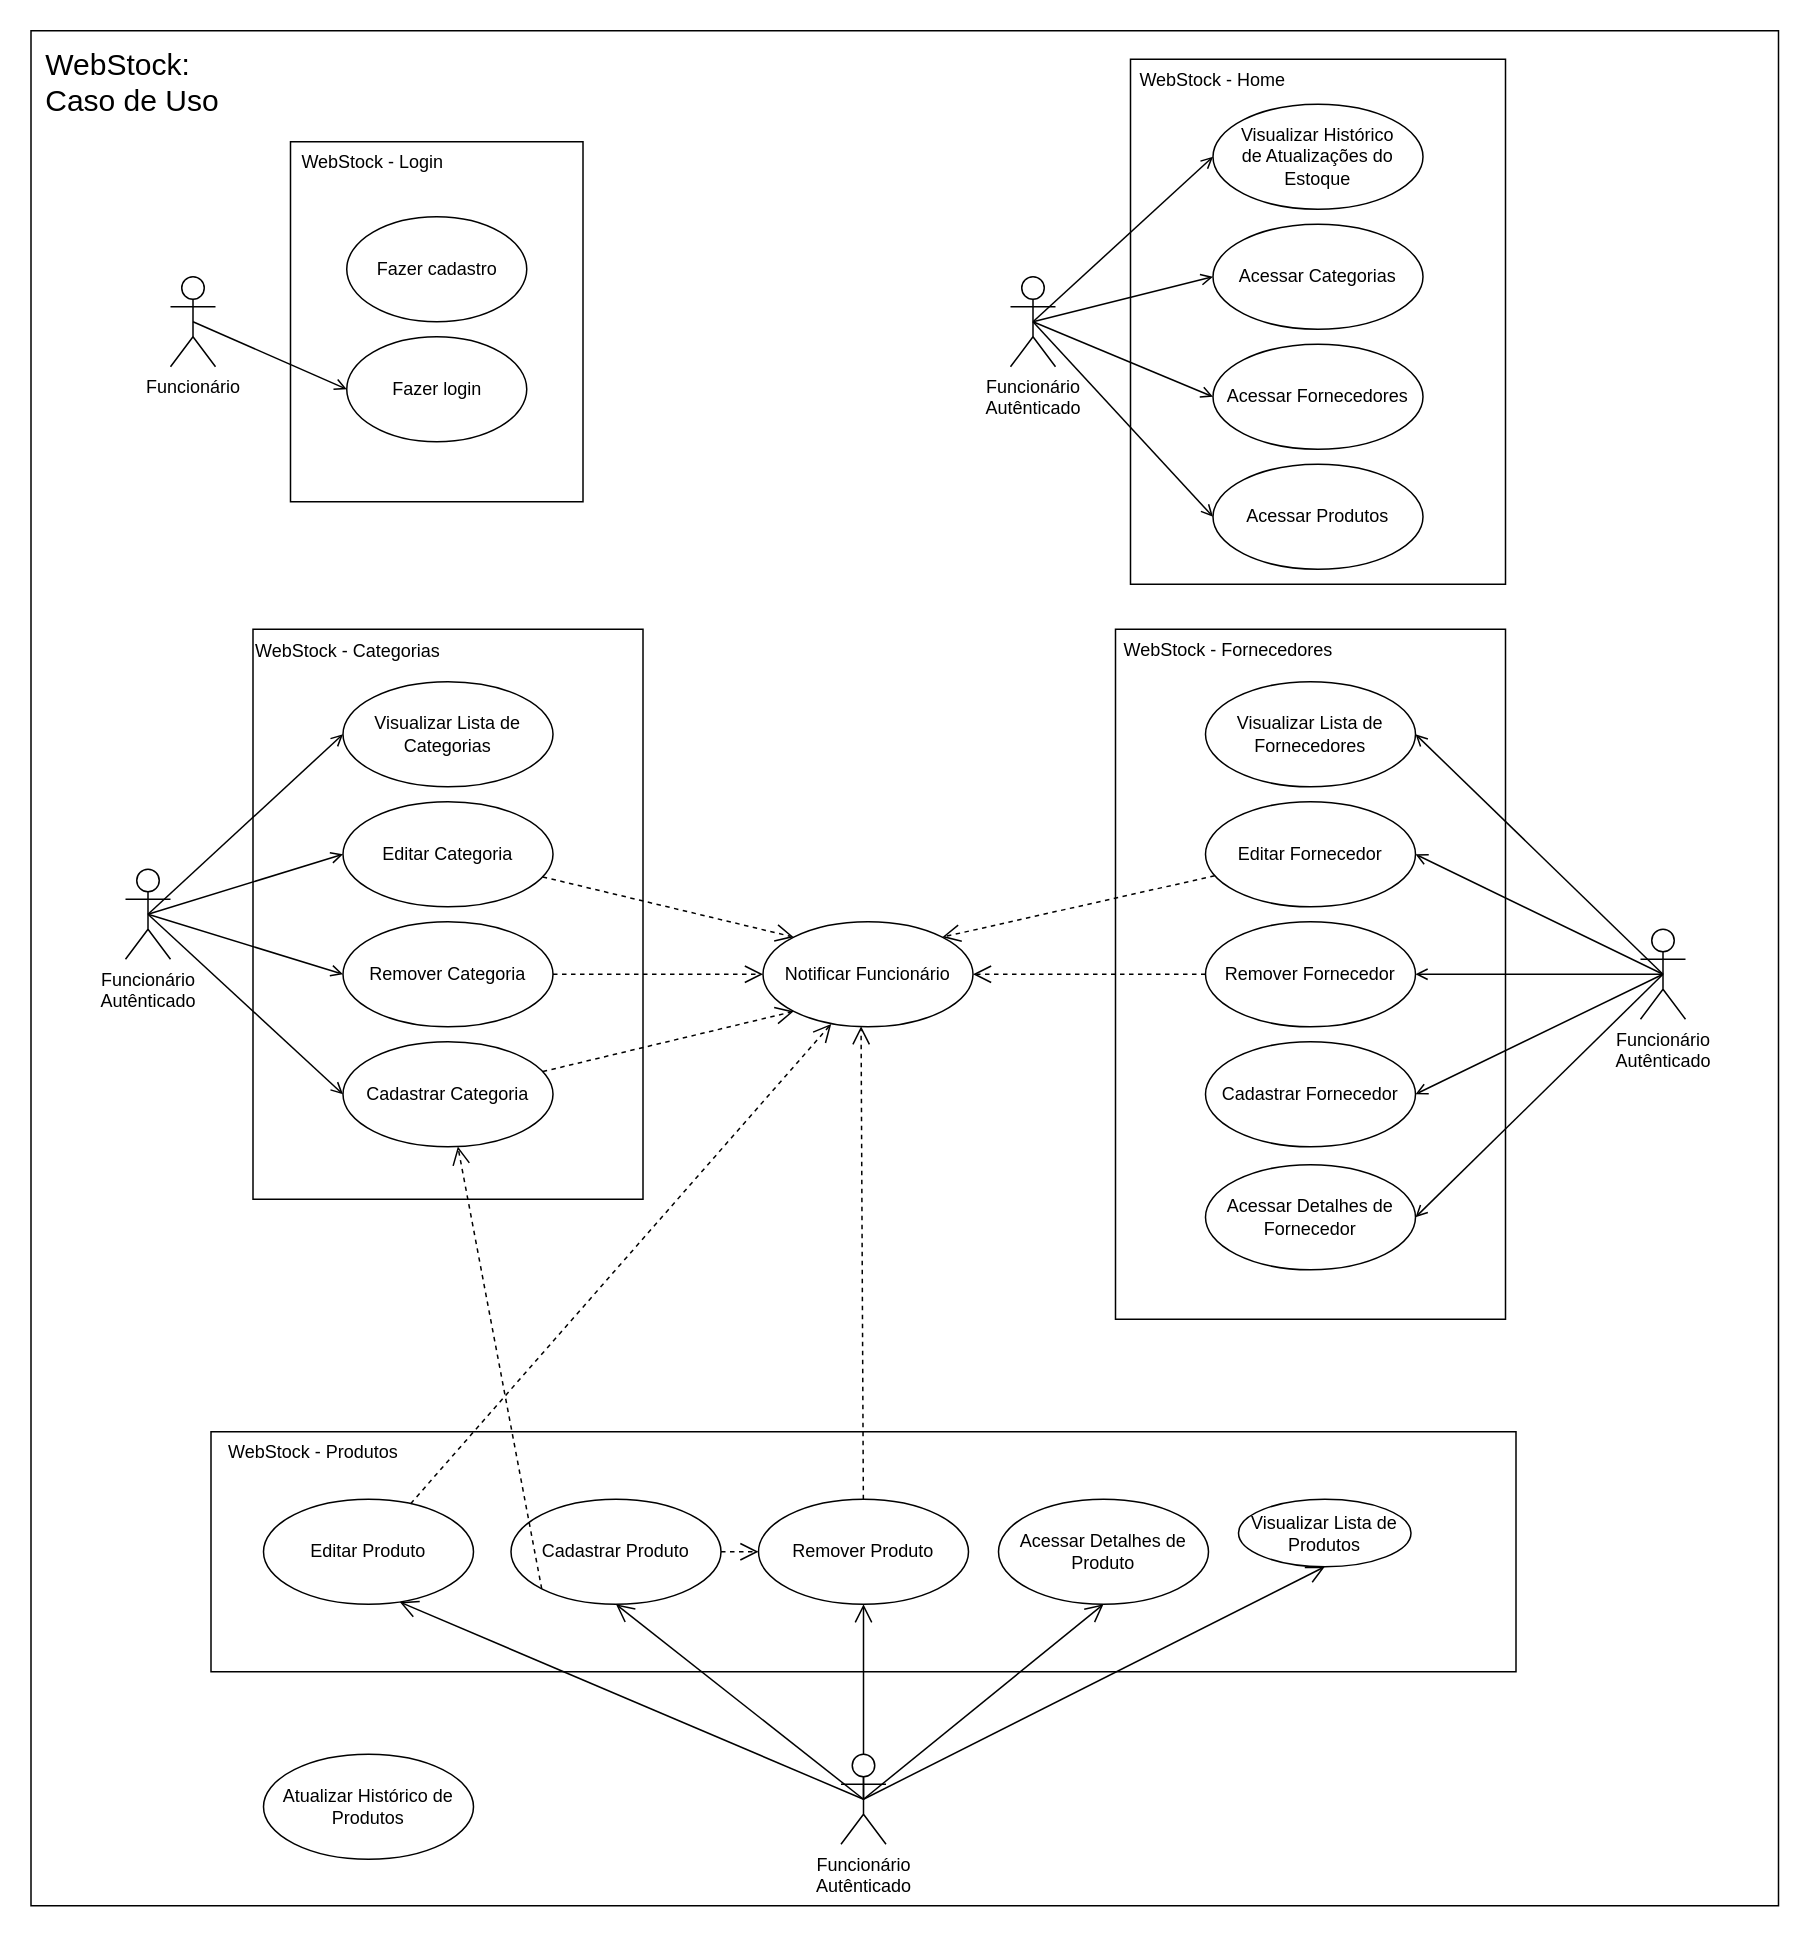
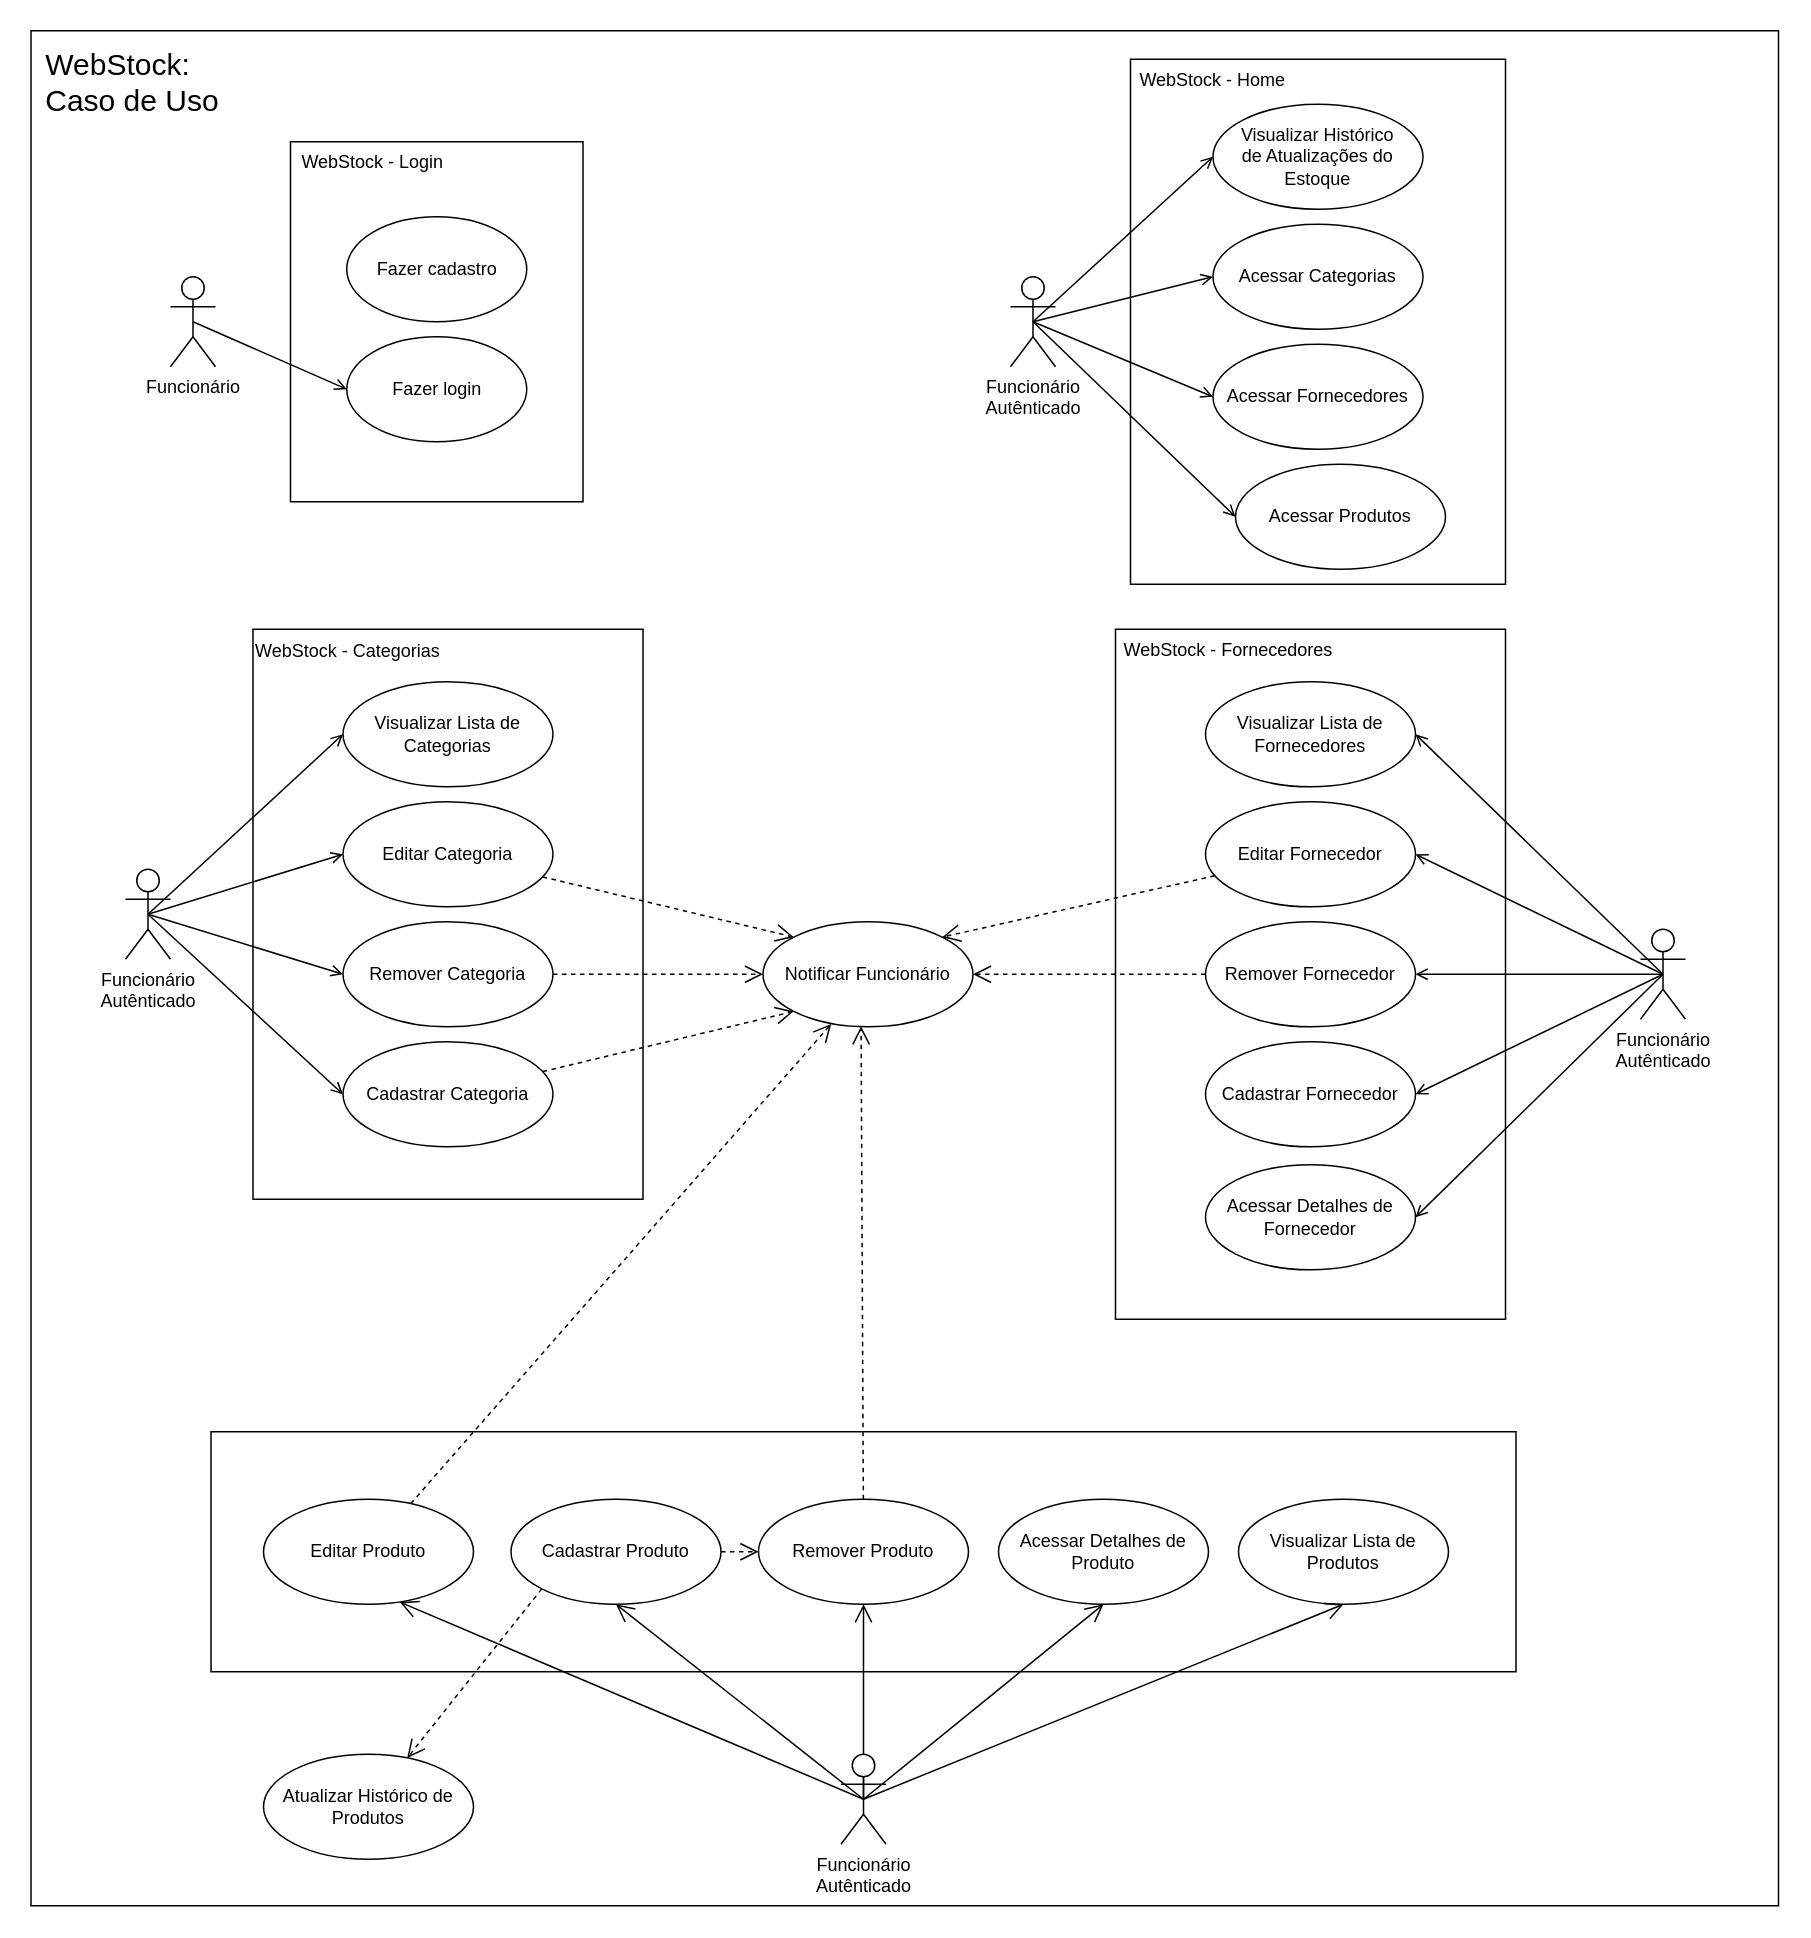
- <mxCell id="22" value="Acessar Produtos" style="ellipse;whiteSpace=wrap;html=1;" parent="1" vertex="1"><mxGeometry x="808" y="309" width="140" height="70" as="geometry" /></mxCell>
+ <mxCell id="22" value="Acessar Produtos" style="ellipse;whiteSpace=wrap;html=1;" parent="1" vertex="1"><mxGeometry x="823" y="309" width="140" height="70" as="geometry" /></mxCell>
- <mxCell id="52" style="edgeStyle=none;rounded=0;orthogonalLoop=1;jettySize=auto;html=1;dashed=1;strokeColor=#000000;endArrow=open;endFill=0;endSize=10;exitX=0;exitY=1;exitDx=0;exitDy=0;" parent="1" source="53" target="27" edge="1"><mxGeometry relative="1" as="geometry" /></mxCell>
+ <mxCell id="52" style="edgeStyle=none;rounded=0;orthogonalLoop=1;jettySize=auto;html=1;dashed=1;strokeColor=#000000;endArrow=open;endFill=0;endSize=10;exitX=0;exitY=1;exitDx=0;exitDy=0;" parent="1" source="53" target="61" edge="1"><mxGeometry relative="1" as="geometry" /></mxCell>
- <mxCell id="68" value="WebStock - Produtos" style="text;align=right;fontStyle=0;verticalAlign=middle;spacingLeft=3;spacingRight=3;strokeColor=none;rotatable=0;points=[[0,0.5],[1,0.5]];portConstraint=eastwest;fillColor=none;" parent="1" vertex="1"><mxGeometry x="140" y="954" width="130" height="26" as="geometry" /></mxCell>
- <mxCell id="58" value="Visualizar Lista de Produtos" style="ellipse;whiteSpace=wrap;html=1;fillColor=none;" parent="1" vertex="1"><mxGeometry x="825" y="999" width="115" height="45" as="geometry" /></mxCell>
+ <mxCell id="58" value="Visualizar Lista de Produtos" style="ellipse;whiteSpace=wrap;html=1;fillColor=none;" parent="1" vertex="1"><mxGeometry x="825" y="999" width="140" height="70" as="geometry" /></mxCell>
